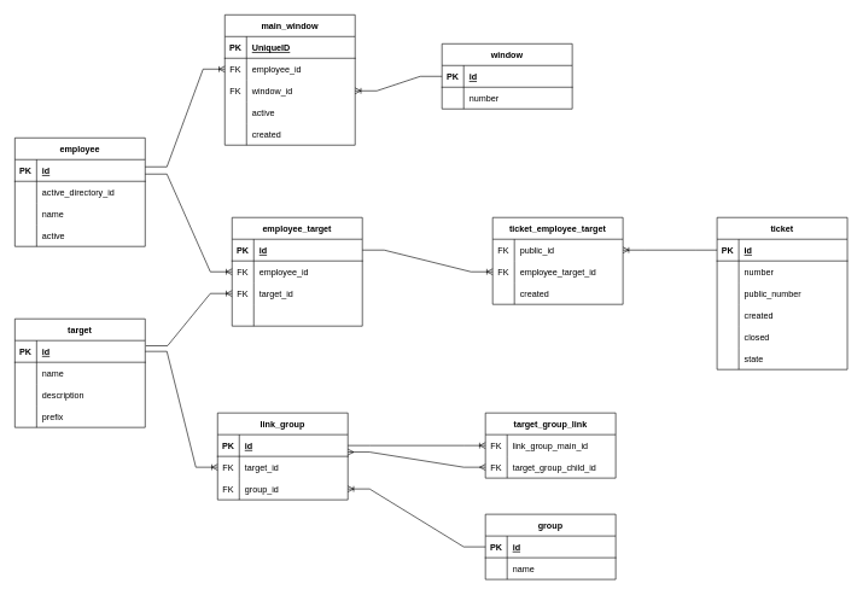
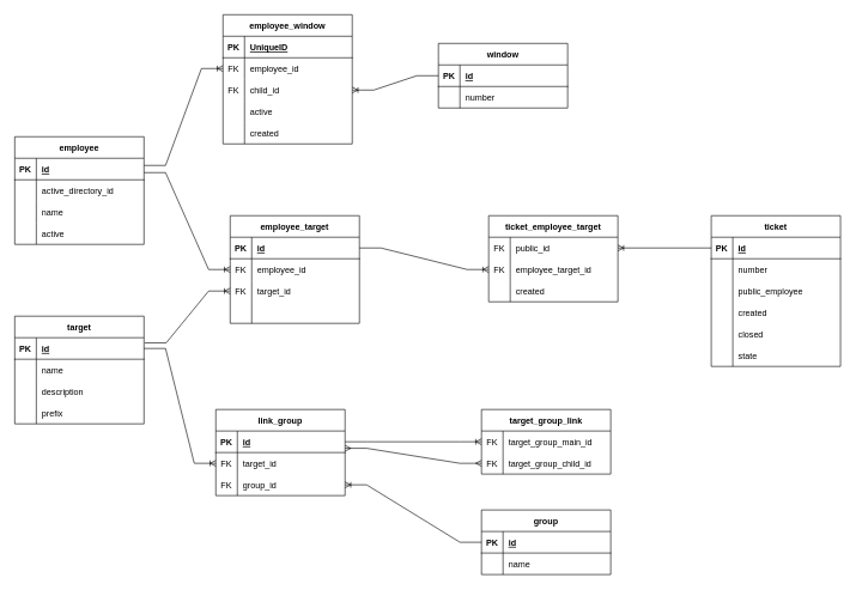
- <mxCell id="109" value="main_window" style="shape=table;startSize=30;container=1;collapsible=1;childLayout=tableLayout;fixedRows=1;rowLines=0;fontStyle=1;align=center;resizeLast=1;" vertex="1" parent="1"><mxGeometry x="310" y="20" width="180" height="180" as="geometry" /></mxCell>
+ <mxCell id="109" value="employee_window" style="shape=table;startSize=30;container=1;collapsible=1;childLayout=tableLayout;fixedRows=1;rowLines=0;fontStyle=1;align=center;resizeLast=1;" vertex="1" parent="1"><mxGeometry x="310" y="20" width="180" height="180" as="geometry" /></mxCell>
- <mxCell id="118" value="window_id" style="shape=partialRectangle;connectable=0;fillColor=none;top=0;left=0;bottom=0;right=0;align=left;spacingLeft=6;overflow=hidden;" vertex="1" parent="116"><mxGeometry x="30" width="150" height="30" as="geometry"><mxRectangle width="150" height="30" as="alternateBounds" /></mxGeometry></mxCell>
+ <mxCell id="118" value="child_id" style="shape=partialRectangle;connectable=0;fillColor=none;top=0;left=0;bottom=0;right=0;align=left;spacingLeft=6;overflow=hidden;" vertex="1" parent="116"><mxGeometry x="30" width="150" height="30" as="geometry"><mxRectangle width="150" height="30" as="alternateBounds" /></mxGeometry></mxCell>
- <mxCell id="52" value="public_number" style="shape=partialRectangle;connectable=0;fillColor=none;top=0;left=0;bottom=0;right=0;align=left;spacingLeft=6;overflow=hidden;" vertex="1" parent="50"><mxGeometry x="30" width="150" height="30" as="geometry"><mxRectangle width="150" height="30" as="alternateBounds" /></mxGeometry></mxCell>
+ <mxCell id="52" value="public_employee" style="shape=partialRectangle;connectable=0;fillColor=none;top=0;left=0;bottom=0;right=0;align=left;spacingLeft=6;overflow=hidden;" vertex="1" parent="50"><mxGeometry x="30" width="150" height="30" as="geometry"><mxRectangle width="150" height="30" as="alternateBounds" /></mxGeometry></mxCell>
- <mxCell id="96" value="link_group_main_id" style="shape=partialRectangle;connectable=0;fillColor=none;top=0;left=0;bottom=0;right=0;align=left;spacingLeft=6;overflow=hidden;" vertex="1" parent="94"><mxGeometry x="30" width="150" height="30" as="geometry"><mxRectangle width="150" height="30" as="alternateBounds" /></mxGeometry></mxCell>
+ <mxCell id="96" value="target_group_main_id" style="shape=partialRectangle;connectable=0;fillColor=none;top=0;left=0;bottom=0;right=0;align=left;spacingLeft=6;overflow=hidden;" vertex="1" parent="94"><mxGeometry x="30" width="150" height="30" as="geometry"><mxRectangle width="150" height="30" as="alternateBounds" /></mxGeometry></mxCell>
